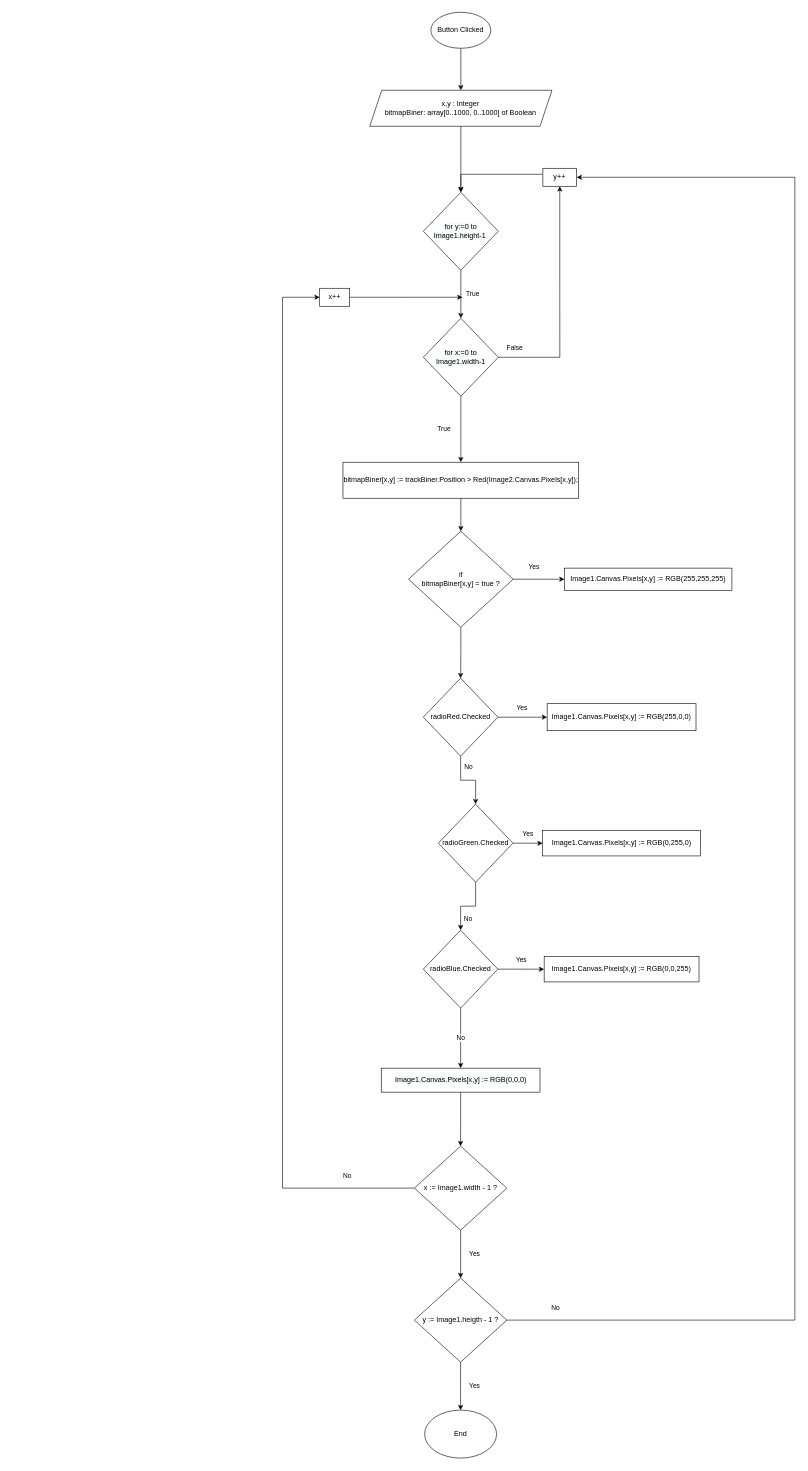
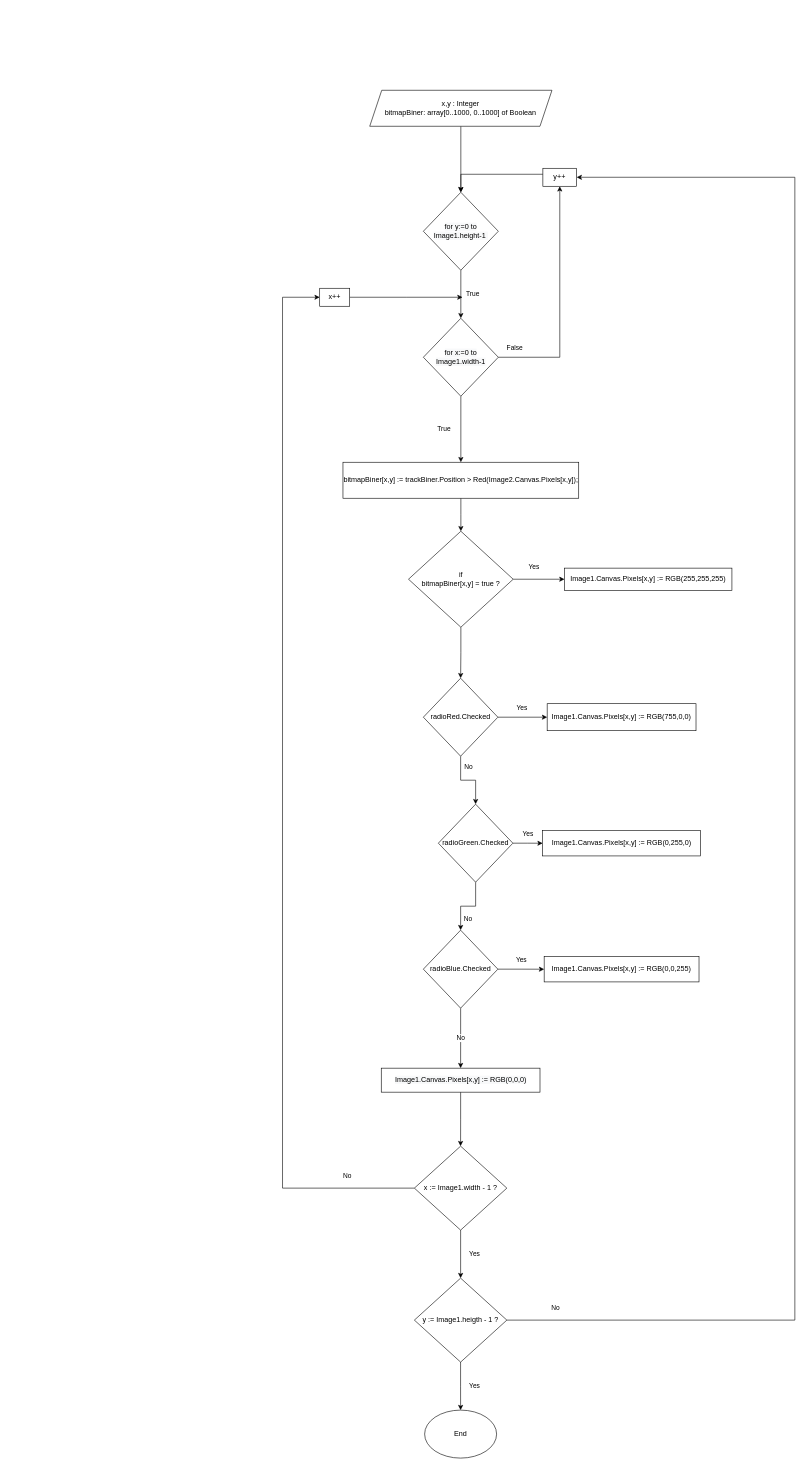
- <mxCell id="3" value="Button Clicked" style="ellipse;whiteSpace=wrap;html=1;" parent="1" vertex="1"><mxGeometry x="717.25" y="20" width="100" height="60" as="geometry" /></mxCell>
- <mxCell id="2" value="" style="edgeStyle=orthogonalEdgeStyle;rounded=0;orthogonalLoop=1;jettySize=auto;html=1;" parent="1" source="3" target="13" edge="1"><mxGeometry relative="1" as="geometry" /></mxCell>
- <mxCell id="35" value="Image1.Canvas.Pixels[x,y] := RGB(255,0,0)" style="whiteSpace=wrap;html=1;" vertex="1" parent="1"><mxGeometry x="911.13" y="1172.5" width="248.12" height="45" as="geometry" /></mxCell>
+ <mxCell id="35" value="Image1.Canvas.Pixels[x,y] := RGB(755,0,0)" style="whiteSpace=wrap;html=1;" vertex="1" parent="1"><mxGeometry x="911.13" y="1172.5" width="248.12" height="45" as="geometry" /></mxCell>
